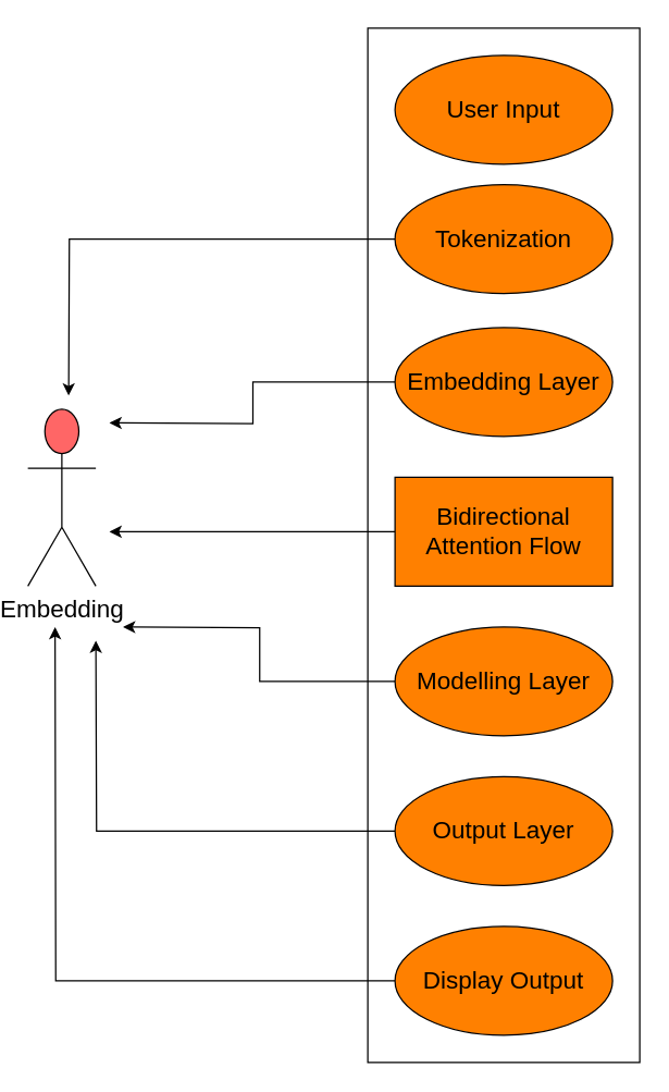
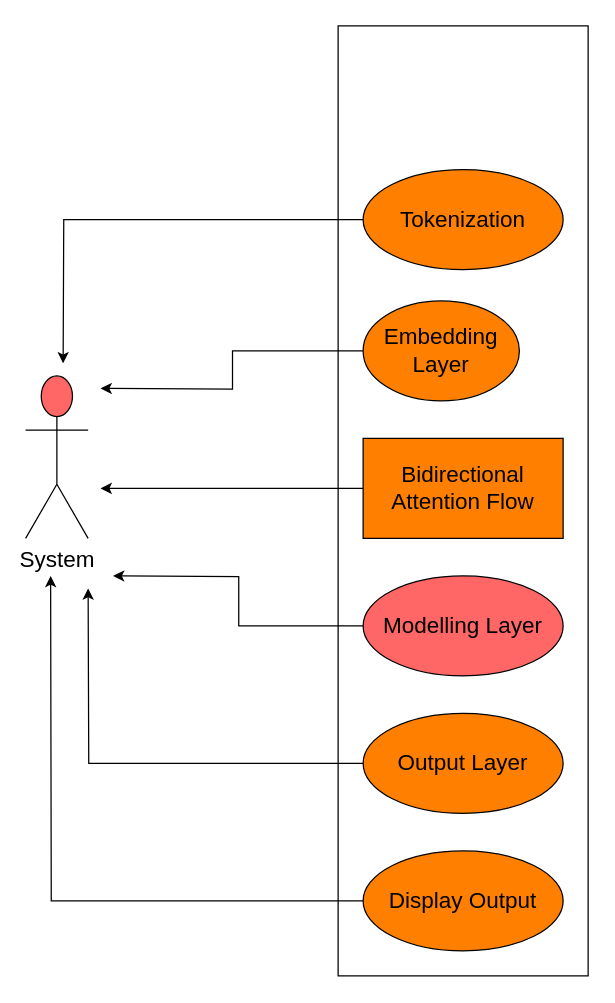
- <mxCell id="3" value="&lt;font style=&quot;font-size: 18px&quot;&gt;User Input&lt;/font&gt;" style="ellipse;whiteSpace=wrap;html=1;fillColor=#FF8000;" parent="1" vertex="1"><mxGeometry x="290" y="40" width="160" height="80" as="geometry" /></mxCell>
- <mxCell id="7" value="&lt;font style=&quot;font-size: 18px&quot;&gt;Embedding Layer&lt;/font&gt;" style="ellipse;whiteSpace=wrap;html=1;fillColor=#FF8000;" parent="1" vertex="1"><mxGeometry x="290" y="240" width="160" height="80" as="geometry" /></mxCell>
+ <mxCell id="7" value="&lt;font style=&quot;font-size: 18px&quot;&gt;Embedding Layer&lt;/font&gt;" style="ellipse;whiteSpace=wrap;html=1;fillColor=#FF8000;" parent="1" vertex="1"><mxGeometry x="290" y="240" width="125" height="80" as="geometry" /></mxCell>
- <mxCell id="16" value="&lt;font style=&quot;font-size: 18px&quot;&gt;Embedding&lt;/font&gt;" style="shape=umlActor;verticalLabelPosition=bottom;verticalAlign=top;html=1;outlineConnect=0;fillColor=#FF6666;" parent="1" vertex="1"><mxGeometry x="20" y="300" width="50" height="130" as="geometry" /></mxCell>
+ <mxCell id="16" value="&lt;font style=&quot;font-size: 18px&quot;&gt;System&lt;/font&gt;" style="shape=umlActor;verticalLabelPosition=bottom;verticalAlign=top;html=1;outlineConnect=0;fillColor=#FF6666;" parent="1" vertex="1"><mxGeometry x="20" y="300" width="50" height="130" as="geometry" /></mxCell>
- <mxCell id="11" value="&lt;font style=&quot;font-size: 18px&quot;&gt;Modelling Layer&lt;/font&gt;" style="ellipse;whiteSpace=wrap;html=1;fontSize=17;fillColor=#FF8000;" parent="1" vertex="1"><mxGeometry x="290" y="460" width="160" height="80" as="geometry" /></mxCell>
+ <mxCell id="11" value="&lt;font style=&quot;font-size: 18px&quot;&gt;Modelling Layer&lt;/font&gt;" style="ellipse;whiteSpace=wrap;html=1;fontSize=17;fillColor=#ff6666;" parent="1" vertex="1"><mxGeometry x="290" y="460" width="160" height="80" as="geometry" /></mxCell>
